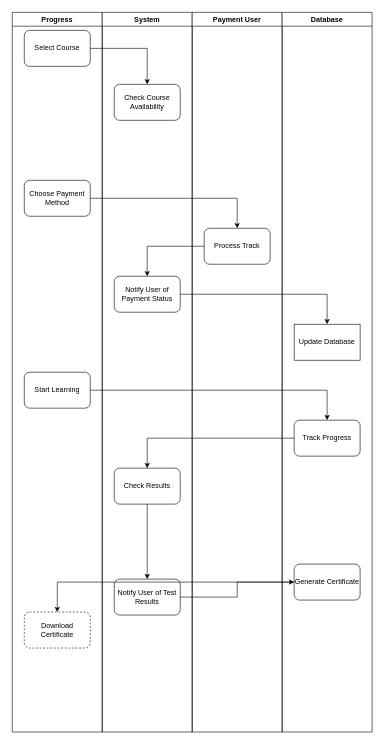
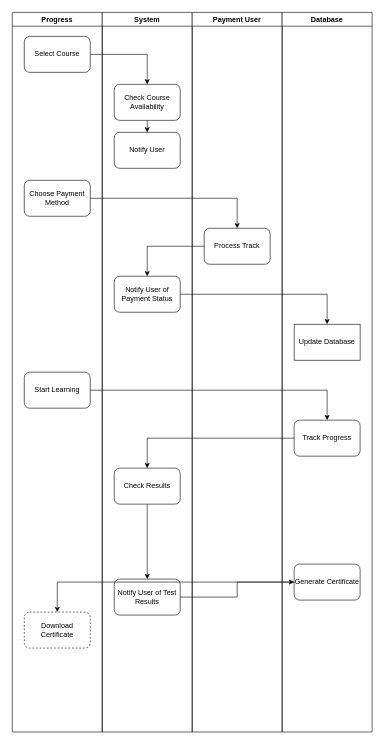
- <mxCell id="6" value="Select Course" style="rounded=1;whiteSpace=wrap;html=1;" vertex="1" parent="2"><mxGeometry x="20" y="30" width="110" height="60" as="geometry" /></mxCell>
+ <mxCell id="6" value="Select Course" style="rounded=1;whiteSpace=wrap;html=1;" vertex="1" parent="2"><mxGeometry x="20" y="40" width="110" height="60" as="geometry" /></mxCell>
+ <mxCell id="20" style="edgeStyle=orthogonalEdgeStyle;rounded=0;html=1;" edge="1" source="7" target="8" parent="1"><mxGeometry relative="1" as="geometry" /></mxCell>
+ <mxCell id="8" value="Notify User" style="rounded=1;whiteSpace=wrap;html=1;" vertex="1" parent="3"><mxGeometry x="20" y="200" width="110" height="60" as="geometry" /></mxCell>
